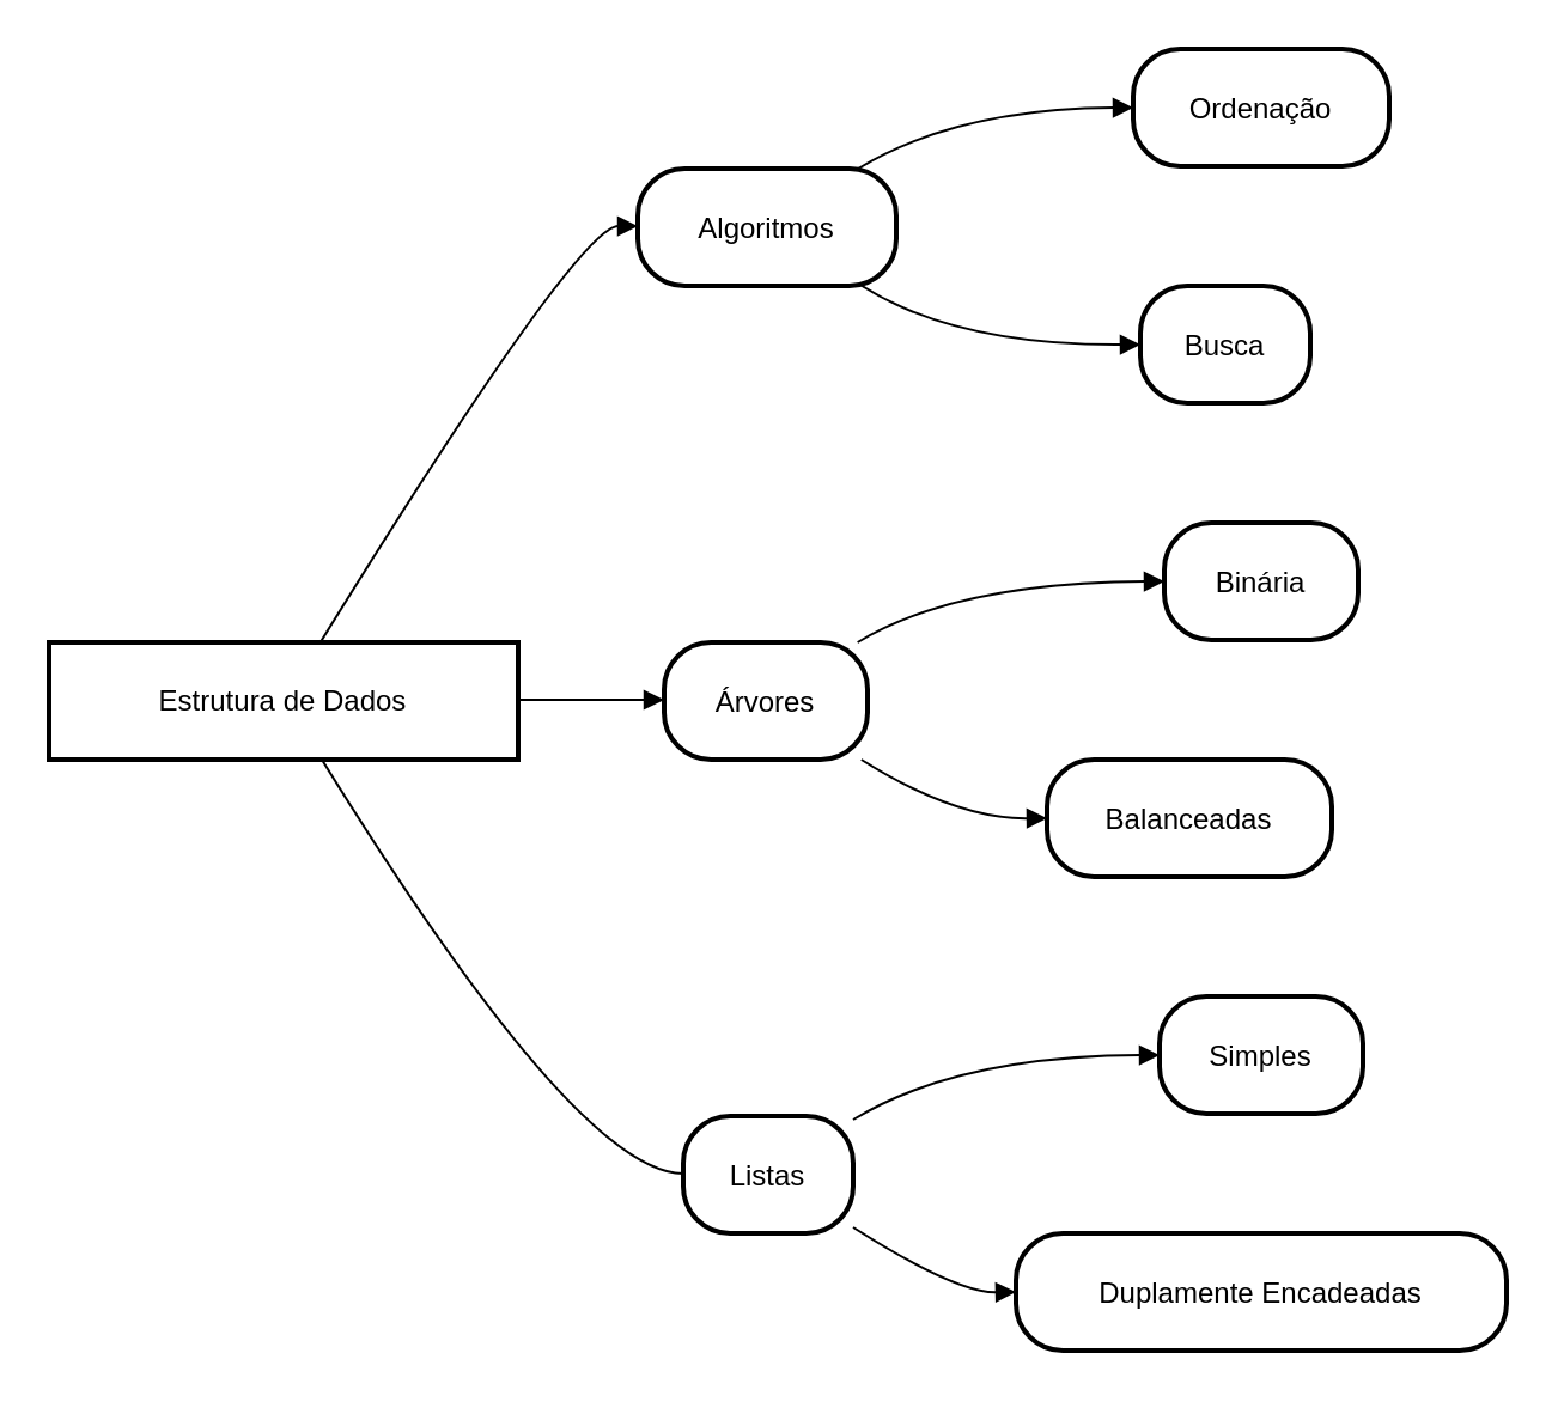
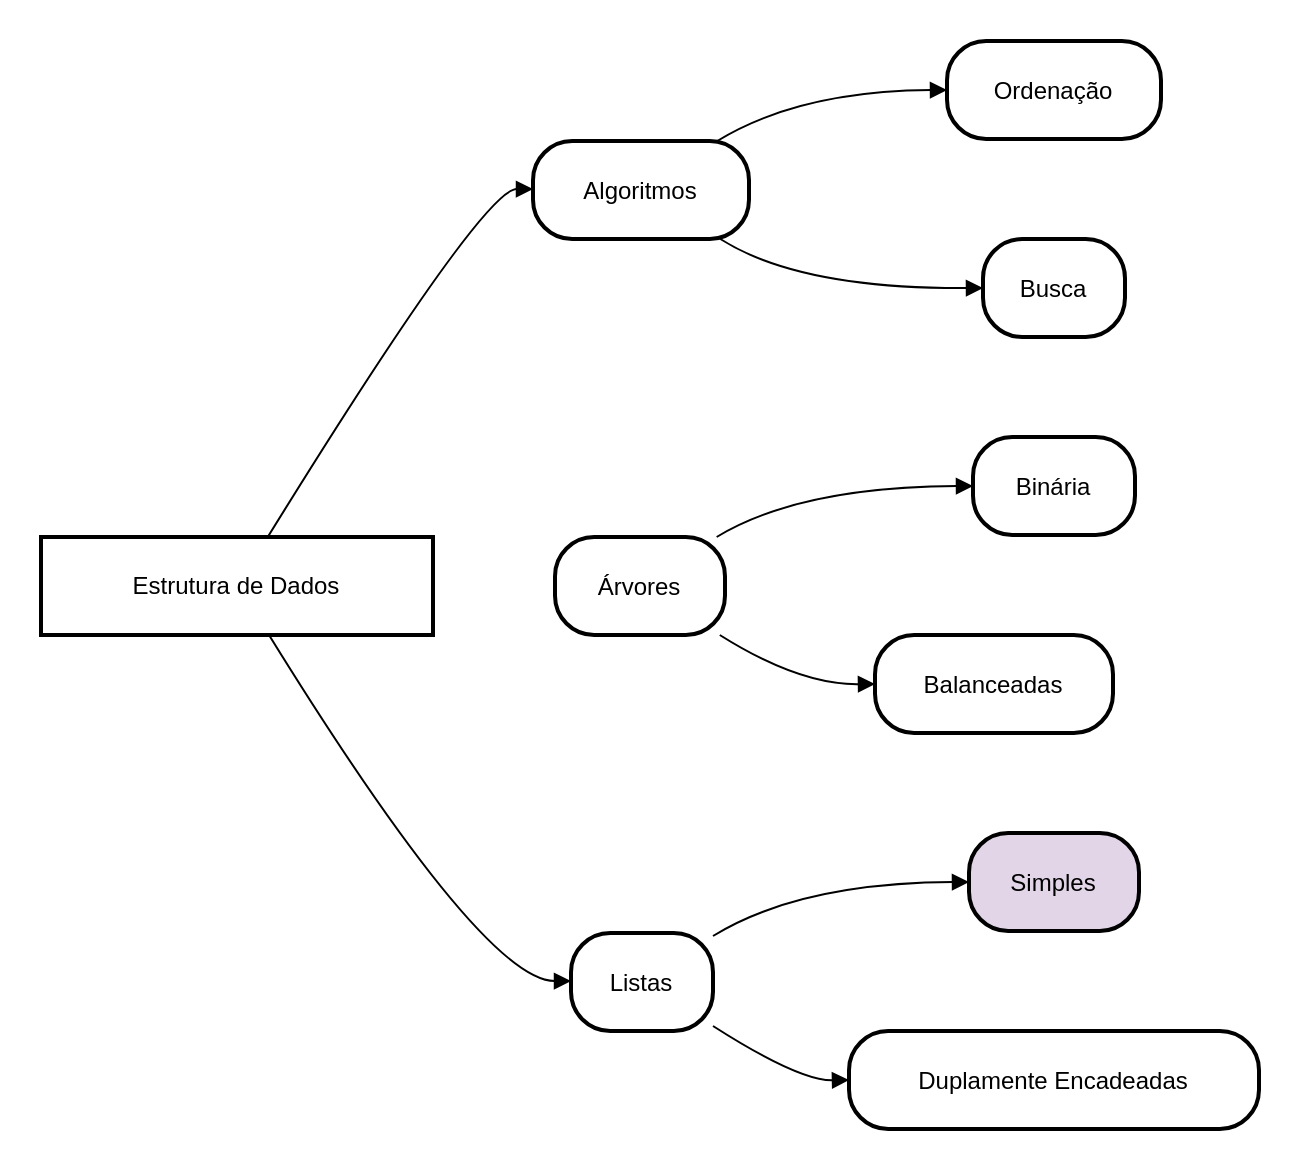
- <mxCell id="7" value="Busca" style="rounded=1;arcSize=40;strokeWidth=2" vertex="1" parent="1"><mxGeometry x="476" y="119" width="71" height="49" as="geometry" /></mxCell>
+ <mxCell id="7" value="Busca" style="rounded=1;arcSize=40;strokeWidth=2" vertex="1" parent="1"><mxGeometry x="491" y="119" width="71" height="49" as="geometry" /></mxCell>
- <mxCell id="13" value="" style="curved=1;startArrow=none;endArrow=block;exitX=1;exitY=0.49;entryX=0.01;entryY=0.49;" edge="1" parent="1" source="2" target="4"><mxGeometry relative="1" as="geometry"><Array as="points" /></mxGeometry></mxCell>
- <mxCell id="14" value="" style="curved=1;startArrow=none;endArrow=none;exitX=0.58;exitY=0.99;entryX=-0.01;entryY=0.49;" edge="1" parent="1" source="2" target="5"><mxGeometry relative="1" as="geometry"><Array as="points"><mxPoint x="241" y="490" /></Array></mxGeometry></mxCell>
+ <mxCell id="14" value="" style="curved=1;startArrow=none;endArrow=block;exitX=0.58;exitY=0.99;entryX=-0.01;entryY=0.49;" edge="1" parent="1" source="2" target="5"><mxGeometry relative="1" as="geometry"><Array as="points"><mxPoint x="241" y="490" /></Array></mxGeometry></mxCell>
- <mxCell id="10" value="Simples" style="rounded=1;arcSize=40;strokeWidth=2" vertex="1" parent="1"><mxGeometry x="484" y="416" width="85" height="49" as="geometry" /></mxCell>
+ <mxCell id="10" value="Simples" style="rounded=1;arcSize=40;strokeWidth=2;fillColor=#e1d5e7;" vertex="1" parent="1"><mxGeometry x="484" y="416" width="85" height="49" as="geometry" /></mxCell>
